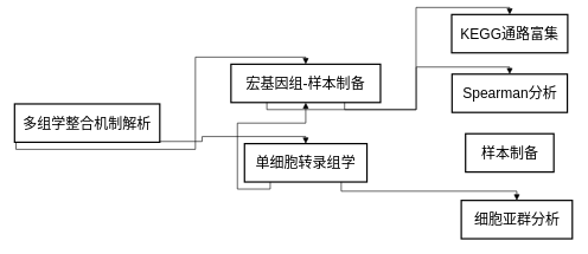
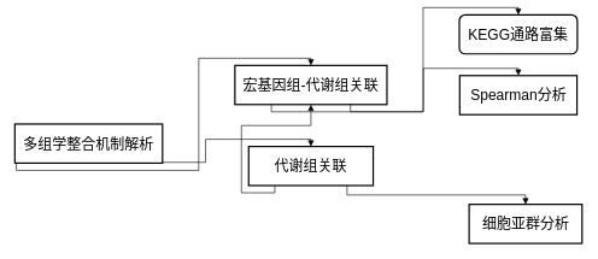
- <mxCell id="5" value="KEGG通路富集" style="whiteSpace=wrap;strokeWidth=2;fontSize=20;" vertex="1" parent="1"><mxGeometry x="634" width="163" height="54" as="geometry" y="20" /></mxCell>
+ <mxCell id="5" value="KEGG通路富集" style="whiteSpace=wrap;strokeWidth=2;fontSize=20;rounded=1;" vertex="1" parent="1"><mxGeometry x="634" width="163" height="54" as="geometry" y="20" /></mxCell>
- <mxCell id="3" value="宏基因组-样本制备" style="whiteSpace=wrap;strokeWidth=2;fontSize=20;" vertex="1" parent="1"><mxGeometry x="324" y="90" width="210" height="54" as="geometry" /></mxCell>
+ <mxCell id="3" value="宏基因组-代谢组关联" style="whiteSpace=wrap;strokeWidth=2;fontSize=20;" vertex="1" parent="1"><mxGeometry x="324" y="90" width="210" height="54" as="geometry" /></mxCell>
- <mxCell id="2" value="多组学整合机制解析" style="whiteSpace=wrap;strokeWidth=2;fontSize=20;" vertex="1" parent="1"><mxGeometry y="146" width="204" height="54" as="geometry" x="20" /></mxCell>
+ <mxCell id="2" value="多组学整合机制解析" style="whiteSpace=wrap;strokeWidth=2;fontSize=20;" vertex="1" parent="1"><mxGeometry x="20" y="171" width="204" height="54" as="geometry" /></mxCell>
- <mxCell id="7" value="样本制备" style="whiteSpace=wrap;strokeWidth=2;fontSize=20;" vertex="1" parent="1"><mxGeometry x="653.5" y="188" width="124" height="54" as="geometry" /></mxCell>
- <mxCell id="4" value="单细胞转录组学" style="whiteSpace=wrap;strokeWidth=2;fontSize=20;" vertex="1" parent="1"><mxGeometry x="343" y="202" width="172" height="54" as="geometry" /></mxCell>
+ <mxCell id="4" value="代谢组关联" style="whiteSpace=wrap;strokeWidth=2;fontSize=20;" vertex="1" parent="1"><mxGeometry x="343" y="202" width="172" height="54" as="geometry" /></mxCell>
